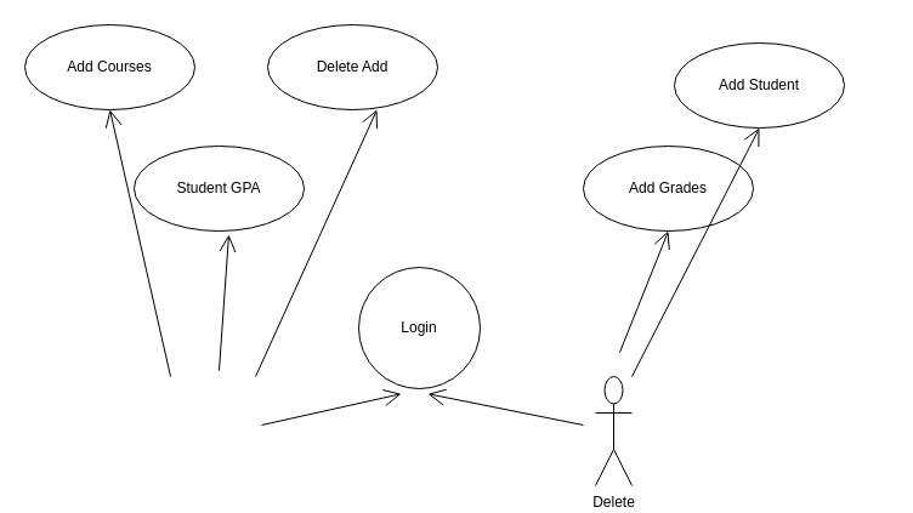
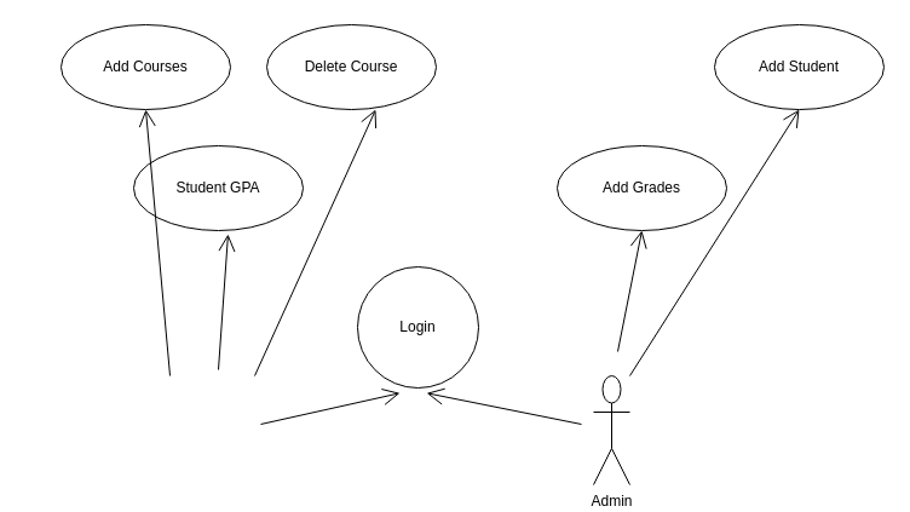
- <mxCell id="3" value="Add Courses" style="ellipse;whiteSpace=wrap;html=1;" parent="1" vertex="1"><mxGeometry x="20" y="20" width="140" height="70" as="geometry" /></mxCell>
+ <mxCell id="3" value="Add Courses" style="ellipse;whiteSpace=wrap;html=1;" parent="1" vertex="1"><mxGeometry x="50" y="20" width="140" height="70" as="geometry" /></mxCell>
- <mxCell id="4" value="Delete Add" style="ellipse;whiteSpace=wrap;html=1;" parent="1" vertex="1"><mxGeometry x="220" y="20" width="140" height="70" as="geometry" /></mxCell>
+ <mxCell id="4" value="Delete Course" style="ellipse;whiteSpace=wrap;html=1;" parent="1" vertex="1"><mxGeometry x="220" y="20" width="140" height="70" as="geometry" /></mxCell>
- <mxCell id="6" value="Add Student" style="ellipse;whiteSpace=wrap;html=1;" parent="1" vertex="1"><mxGeometry x="555" y="35" width="140" height="70" as="geometry" /></mxCell>
+ <mxCell id="6" value="Add Student" style="ellipse;whiteSpace=wrap;html=1;" parent="1" vertex="1"><mxGeometry x="590" y="20" width="140" height="70" as="geometry" /></mxCell>
- <mxCell id="8" value="Add Grades" style="ellipse;whiteSpace=wrap;html=1;" vertex="1" parent="1"><mxGeometry x="480" y="120" width="140" height="70" as="geometry" /></mxCell>
+ <mxCell id="8" value="Add Grades" style="ellipse;whiteSpace=wrap;html=1;" vertex="1" parent="1"><mxGeometry x="460" y="120" width="140" height="70" as="geometry" /></mxCell>
- <mxCell id="2" value="Delete" style="shape=umlActor;verticalLabelPosition=bottom;labelBackgroundColor=#ffffff;verticalAlign=top;html=1;" parent="1" vertex="1"><mxGeometry x="490" y="310" width="30" height="90" as="geometry" /></mxCell>
+ <mxCell id="2" value="Admin" style="shape=umlActor;verticalLabelPosition=bottom;labelBackgroundColor=#ffffff;verticalAlign=top;html=1;" parent="1" vertex="1"><mxGeometry x="490" y="310" width="30" height="90" as="geometry" /></mxCell>
